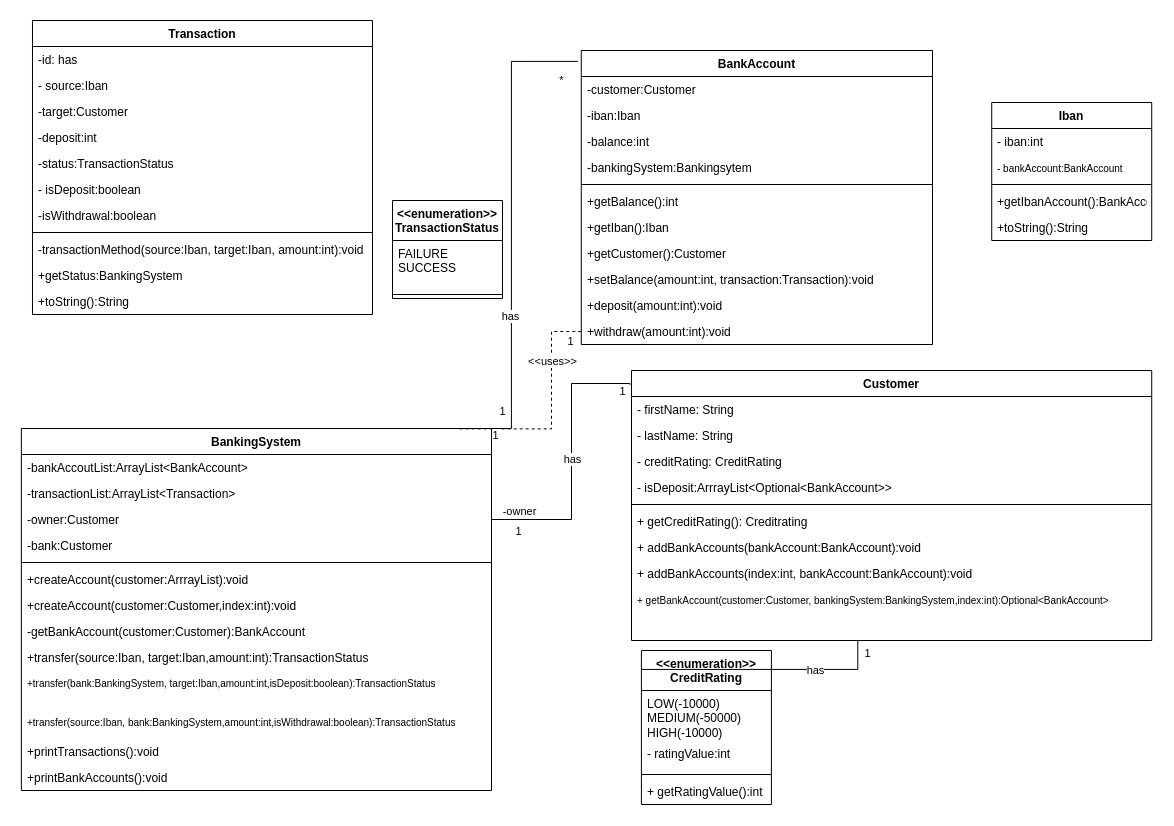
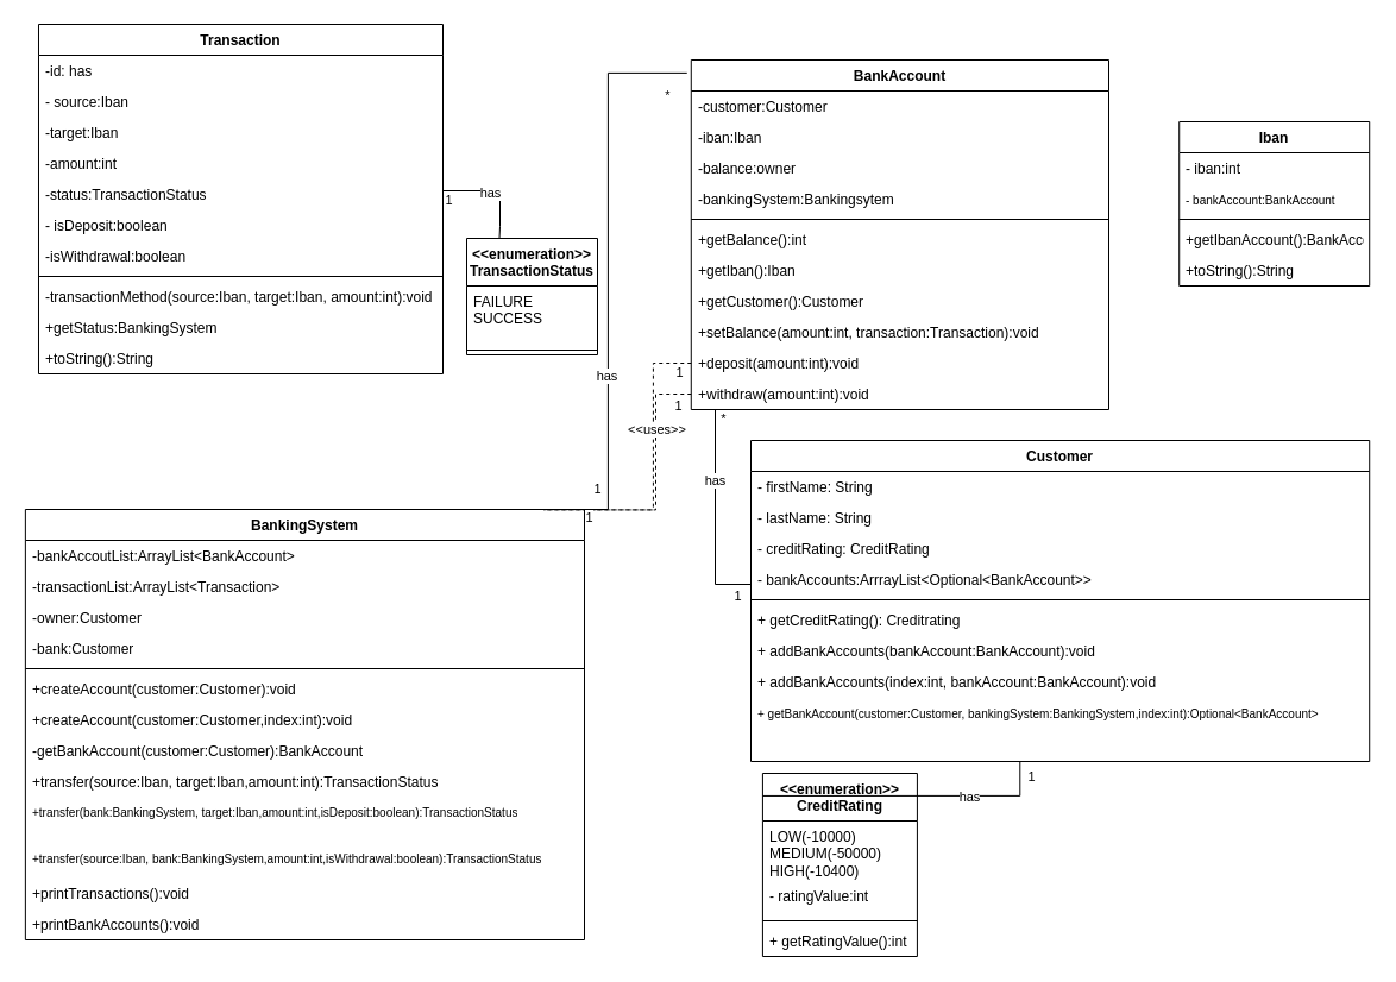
- <mxCell id="43" value="-target:Customer" style="text;strokeColor=none;fillColor=none;align=left;verticalAlign=top;spacingLeft=4;spacingRight=4;overflow=hidden;rotatable=0;points=[[0,0.5],[1,0.5]];portConstraint=eastwest;whiteSpace=wrap;html=1;" parent="40" vertex="1"><mxGeometry y="78" width="340.01" height="26" as="geometry" /></mxCell>
+ <mxCell id="43" value="-target:Iban" style="text;strokeColor=none;fillColor=none;align=left;verticalAlign=top;spacingLeft=4;spacingRight=4;overflow=hidden;rotatable=0;points=[[0,0.5],[1,0.5]];portConstraint=eastwest;whiteSpace=wrap;html=1;" parent="40" vertex="1"><mxGeometry y="78" width="340.01" height="26" as="geometry" /></mxCell>
- <mxCell id="44" value="-deposit:int" style="text;strokeColor=none;fillColor=none;align=left;verticalAlign=top;spacingLeft=4;spacingRight=4;overflow=hidden;rotatable=0;points=[[0,0.5],[1,0.5]];portConstraint=eastwest;whiteSpace=wrap;html=1;" parent="40" vertex="1"><mxGeometry y="104" width="340.01" height="26" as="geometry" /></mxCell>
+ <mxCell id="44" value="-amount:int" style="text;strokeColor=none;fillColor=none;align=left;verticalAlign=top;spacingLeft=4;spacingRight=4;overflow=hidden;rotatable=0;points=[[0,0.5],[1,0.5]];portConstraint=eastwest;whiteSpace=wrap;html=1;" parent="40" vertex="1"><mxGeometry y="104" width="340.01" height="26" as="geometry" /></mxCell>
- <mxCell id="25" value="-balance:int" style="text;strokeColor=none;fillColor=none;align=left;verticalAlign=top;spacingLeft=4;spacingRight=4;overflow=hidden;rotatable=0;points=[[0,0.5],[1,0.5]];portConstraint=eastwest;whiteSpace=wrap;html=1;" parent="22" vertex="1"><mxGeometry y="78" width="351.23" height="26" as="geometry" /></mxCell>
+ <mxCell id="25" value="-balance:owner" style="text;strokeColor=none;fillColor=none;align=left;verticalAlign=top;spacingLeft=4;spacingRight=4;overflow=hidden;rotatable=0;points=[[0,0.5],[1,0.5]];portConstraint=eastwest;whiteSpace=wrap;html=1;" parent="22" vertex="1"><mxGeometry y="78" width="351.23" height="26" as="geometry" /></mxCell>
+ <mxCell id="81" style="edgeStyle=orthogonalEdgeStyle;rounded=0;orthogonalLoop=1;jettySize=auto;html=1;exitX=1;exitY=0.5;exitDx=0;exitDy=0;entryX=0.25;entryY=0;entryDx=0;entryDy=0;endArrow=none;endFill=0;" parent="1" source="45" target="52" edge="1"><mxGeometry relative="1" as="geometry"><Array as="points"><mxPoint x="372" y="160" /><mxPoint x="420" y="160" /><mxPoint x="420" y="190" /><mxPoint x="420" y="190" /></Array></mxGeometry></mxCell>
+ <mxCell id="82" value="has" style="edgeLabel;html=1;align=center;verticalAlign=middle;resizable=0;points=[];" parent="81" vertex="1" connectable="0"><mxGeometry x="-0.071" y="-1" relative="1" as="geometry"><mxPoint as="offset" /></mxGeometry></mxCell>
+ <mxCell id="83" value="1" style="edgeLabel;html=1;align=center;verticalAlign=middle;resizable=0;points=[];" parent="81" vertex="1" connectable="0"><mxGeometry x="-0.837" relative="1" as="geometry"><mxPoint y="7" as="offset" /></mxGeometry></mxCell>
+ <mxCell id="84" style="edgeStyle=orthogonalEdgeStyle;rounded=0;orthogonalLoop=1;jettySize=auto;html=1;exitX=0;exitY=0.5;exitDx=0;exitDy=0;entryX=0.927;entryY=0.001;entryDx=0;entryDy=0;entryPerimeter=0;endArrow=none;endFill=0;dashed=1;" parent="1" source="32" target="2" edge="1"><mxGeometry relative="1" as="geometry"><Array as="points"><mxPoint x="548.86" y="305" /></Array></mxGeometry></mxCell>
+ <mxCell id="85" value="1" style="edgeLabel;html=1;align=center;verticalAlign=middle;resizable=0;points=[];" parent="84" vertex="1" connectable="0"><mxGeometry x="-0.917" relative="1" as="geometry"><mxPoint y="7" as="offset" /></mxGeometry></mxCell>
+ <mxCell id="55" style="edgeStyle=orthogonalEdgeStyle;rounded=0;orthogonalLoop=1;jettySize=auto;html=1;exitX=0;exitY=0.5;exitDx=0;exitDy=0;endArrow=none;endFill=0;" parent="1" source="59" target="22" edge="1"><mxGeometry relative="1" as="geometry"><Array as="points"><mxPoint x="601" y="491" /></Array></mxGeometry></mxCell>
+ <mxCell id="56" value="has" style="edgeLabel;html=1;align=center;verticalAlign=middle;resizable=0;points=[];" vertex="1" connectable="0" parent="55"><mxGeometry x="0.384" y="1" relative="1" as="geometry"><mxPoint as="offset" /></mxGeometry></mxCell>
+ <mxCell id="57" value="*" style="edgeLabel;html=1;align=center;verticalAlign=middle;resizable=0;points=[];" vertex="1" connectable="0" parent="55"><mxGeometry x="0.879" y="-1" relative="1" as="geometry"><mxPoint x="5" y="-5" as="offset" /></mxGeometry></mxCell>
+ <mxCell id="58" value="1" style="edgeLabel;html=1;align=center;verticalAlign=middle;resizable=0;points=[];" vertex="1" connectable="0" parent="55"><mxGeometry x="-0.926" y="3" relative="1" as="geometry"><mxPoint x="-9" y="2" as="offset" /></mxGeometry></mxCell>
- <mxCell id="76" style="edgeStyle=orthogonalEdgeStyle;rounded=0;orthogonalLoop=1;jettySize=auto;html=1;exitX=1;exitY=0.5;exitDx=0;exitDy=0;entryX=-0.003;entryY=0.053;entryDx=0;entryDy=0;entryPerimeter=0;endArrow=none;endFill=0;flowAnimation=0;labelBorderColor=none;jumpStyle=arc;" parent="1" source="5" target="59" edge="1"><mxGeometry relative="1" as="geometry"><Array as="points"><mxPoint x="571" y="519" /><mxPoint x="571" y="383" /></Array></mxGeometry></mxCell>
- <mxCell id="77" value="has" style="edgeLabel;html=1;align=center;verticalAlign=middle;resizable=0;points=[];" parent="76" vertex="1" connectable="0"><mxGeometry x="0.018" relative="1" as="geometry"><mxPoint y="-1" as="offset" /></mxGeometry></mxCell>
- <mxCell id="78" value="1" style="edgeLabel;html=1;align=center;verticalAlign=middle;resizable=0;points=[];" parent="76" vertex="1" connectable="0"><mxGeometry x="-0.813" relative="1" as="geometry"><mxPoint y="11" as="offset" /></mxGeometry></mxCell>
- <mxCell id="79" value="-owner" style="edgeLabel;html=1;align=center;verticalAlign=middle;resizable=0;points=[];" parent="76" vertex="1" connectable="0"><mxGeometry x="-0.839" relative="1" as="geometry"><mxPoint x="5" y="-9" as="offset" /></mxGeometry></mxCell>
- <mxCell id="80" value="1" style="edgeLabel;html=1;align=center;verticalAlign=middle;resizable=0;points=[];" parent="76" vertex="1" connectable="0"><mxGeometry x="0.929" relative="1" as="geometry"><mxPoint y="7" as="offset" /></mxGeometry></mxCell>
- <mxCell id="63" value="- isDeposit:ArrrayList&amp;lt;Optional&amp;lt;BankAccount&amp;gt;&amp;gt; " style="text;strokeColor=none;fillColor=none;align=left;verticalAlign=top;spacingLeft=4;spacingRight=4;overflow=hidden;rotatable=0;points=[[0,0.5],[1,0.5]];portConstraint=eastwest;whiteSpace=wrap;html=1;" parent="59" vertex="1"><mxGeometry y="104" width="520.23" height="26" as="geometry" /></mxCell>
+ <mxCell id="63" value="- bankAccounts:ArrrayList&amp;lt;Optional&amp;lt;BankAccount&amp;gt;&amp;gt; " style="text;strokeColor=none;fillColor=none;align=left;verticalAlign=top;spacingLeft=4;spacingRight=4;overflow=hidden;rotatable=0;points=[[0,0.5],[1,0.5]];portConstraint=eastwest;whiteSpace=wrap;html=1;" parent="59" vertex="1"><mxGeometry y="104" width="520.23" height="26" as="geometry" /></mxCell>
- <mxCell id="8" value="+createAccount(customer:ArrrayList):void" style="text;strokeColor=none;fillColor=none;align=left;verticalAlign=top;spacingLeft=4;spacingRight=4;overflow=hidden;rotatable=0;points=[[0,0.5],[1,0.5]];portConstraint=eastwest;whiteSpace=wrap;html=1;" parent="2" vertex="1"><mxGeometry y="138" width="470.14" height="26" as="geometry" /></mxCell>
+ <mxCell id="8" value="+createAccount(customer:Customer):void" style="text;strokeColor=none;fillColor=none;align=left;verticalAlign=top;spacingLeft=4;spacingRight=4;overflow=hidden;rotatable=0;points=[[0,0.5],[1,0.5]];portConstraint=eastwest;whiteSpace=wrap;html=1;" parent="2" vertex="1"><mxGeometry y="138" width="470.14" height="26" as="geometry" /></mxCell>
- <mxCell id="17" value="&lt;div&gt;LOW(-10000)&lt;/div&gt;&lt;div&gt;MEDIUM(-50000)&lt;/div&gt;&lt;div&gt;HIGH(-10000)&lt;br&gt;&lt;/div&gt;" style="text;strokeColor=none;fillColor=none;align=left;verticalAlign=top;spacingLeft=4;spacingRight=4;overflow=hidden;rotatable=0;points=[[0,0.5],[1,0.5]];portConstraint=eastwest;whiteSpace=wrap;html=1;" parent="16" vertex="1"><mxGeometry y="40" width="130" height="50" as="geometry" /></mxCell>
+ <mxCell id="17" value="&lt;div&gt;LOW(-10000)&lt;/div&gt;&lt;div&gt;MEDIUM(-50000)&lt;/div&gt;&lt;div&gt;HIGH(-10400)&lt;br&gt;&lt;/div&gt;" style="text;strokeColor=none;fillColor=none;align=left;verticalAlign=top;spacingLeft=4;spacingRight=4;overflow=hidden;rotatable=0;points=[[0,0.5],[1,0.5]];portConstraint=eastwest;whiteSpace=wrap;html=1;" parent="16" vertex="1"><mxGeometry y="40" width="130" height="50" as="geometry" /></mxCell>
